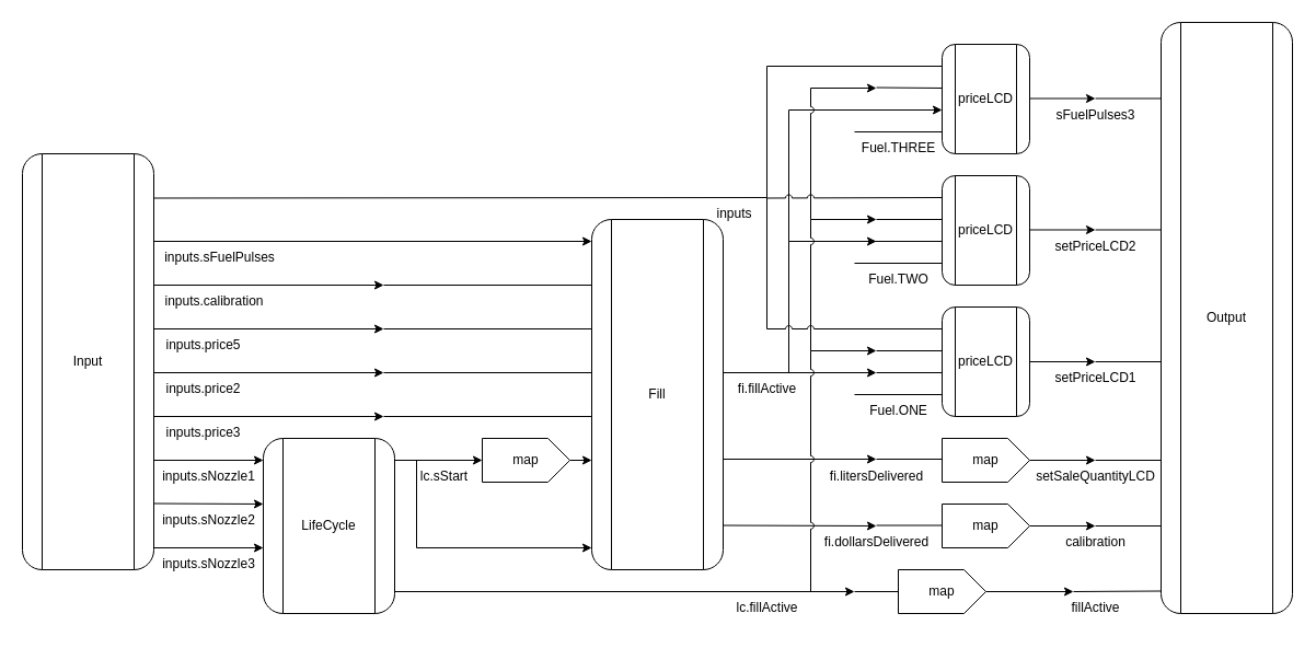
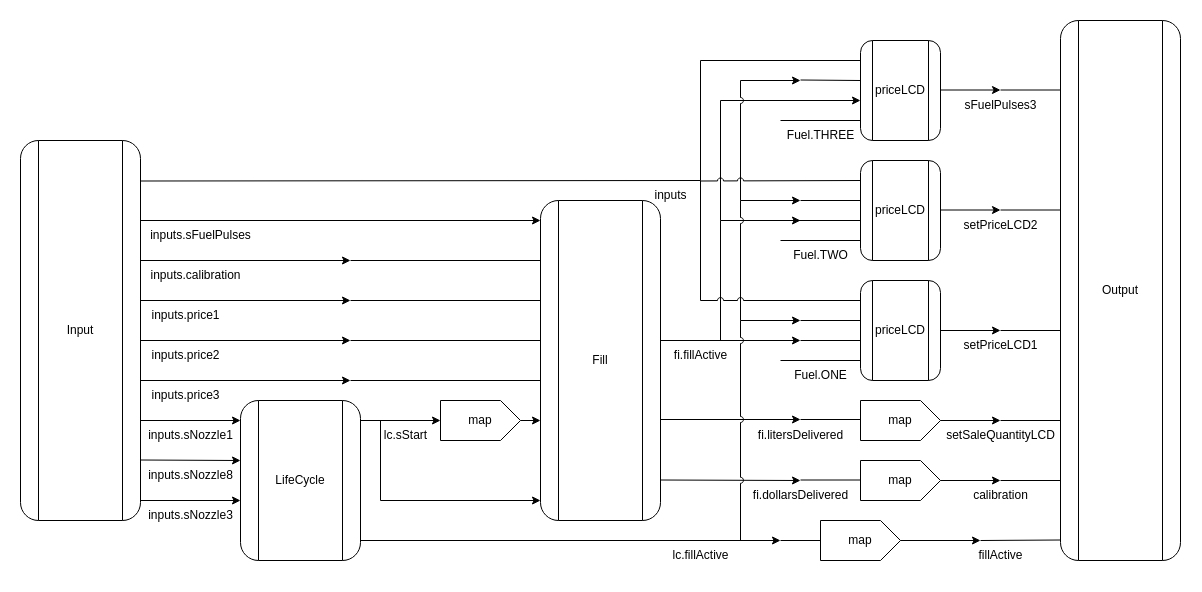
- <mxCell id="31" value="inputs.price5" style="text;html=1;align=center;verticalAlign=middle;resizable=0;points=[];autosize=1;strokeColor=none;fillColor=none;" vertex="1" parent="1"><mxGeometry x="140" y="300" width="90" height="30" as="geometry" /></mxCell>
+ <mxCell id="31" value="inputs.price1" style="text;html=1;align=center;verticalAlign=middle;resizable=0;points=[];autosize=1;strokeColor=none;fillColor=none;" vertex="1" parent="1"><mxGeometry x="140" y="300" width="90" height="30" as="geometry" /></mxCell>
- <mxCell id="12" value="inputs.sNozzle2" style="text;html=1;align=center;verticalAlign=middle;resizable=0;points=[];autosize=1;strokeColor=none;fillColor=none;" vertex="1" parent="1"><mxGeometry x="135" y="460" width="110" height="30" as="geometry" /></mxCell>
+ <mxCell id="12" value="inputs.sNozzle8" style="text;html=1;align=center;verticalAlign=middle;resizable=0;points=[];autosize=1;strokeColor=none;fillColor=none;" vertex="1" parent="1"><mxGeometry x="135" y="460" width="110" height="30" as="geometry" /></mxCell>
